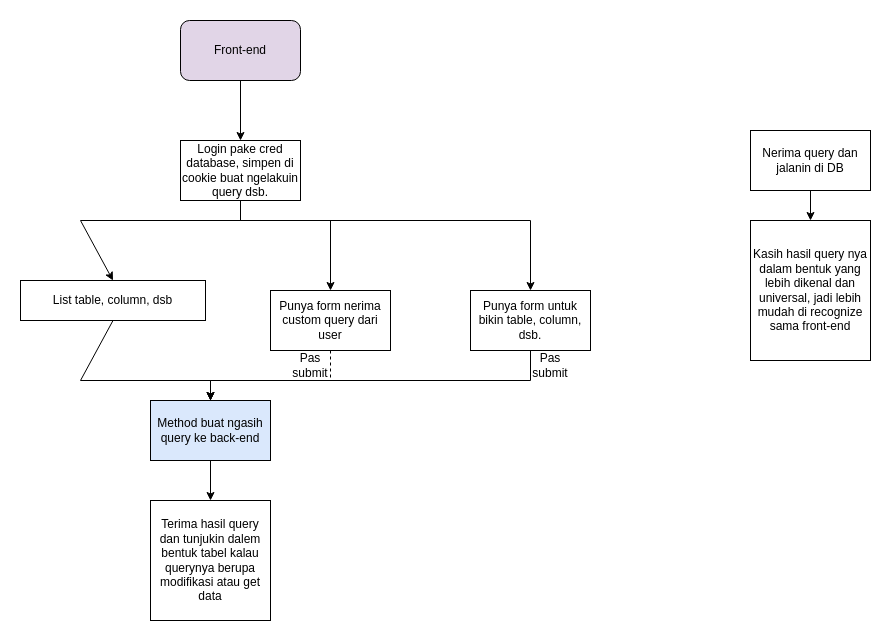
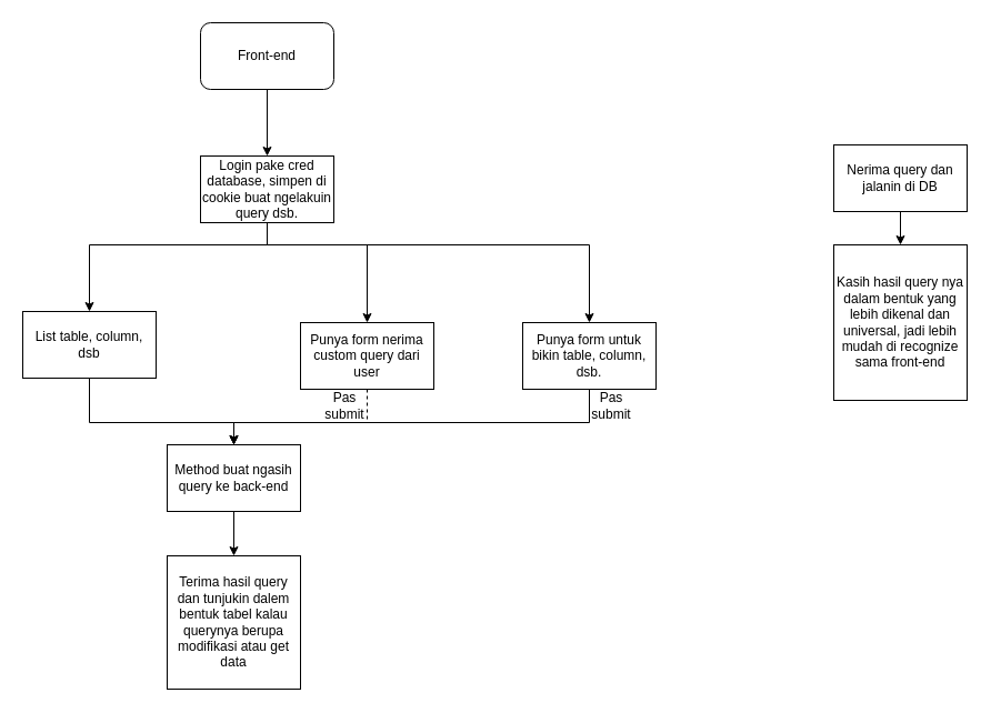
- <mxCell id="11" value="Front-end" style="rounded=1;whiteSpace=wrap;html=1;fillColor=#e1d5e7;" vertex="1" parent="1"><mxGeometry x="180" y="20" width="120" height="60" as="geometry" /></mxCell>
+ <mxCell id="11" value="Front-end" style="rounded=1;whiteSpace=wrap;html=1;" vertex="1" parent="1"><mxGeometry x="180" y="20" width="120" height="60" as="geometry" /></mxCell>
- <mxCell id="3" value="List table, column, dsb" style="rounded=1;whiteSpace=wrap;html=1;arcSize=0;" vertex="1" parent="1"><mxGeometry x="20" y="280" width="185" height="40" as="geometry" /></mxCell>
+ <mxCell id="3" value="List table, column, dsb" style="rounded=1;whiteSpace=wrap;html=1;arcSize=0;" vertex="1" parent="1"><mxGeometry x="20" y="280" width="120" height="60" as="geometry" /></mxCell>
- <mxCell id="7" value="Method buat ngasih query ke back-end" style="rounded=1;whiteSpace=wrap;html=1;arcSize=0;fillColor=#dae8fc;" vertex="1" parent="1"><mxGeometry x="150" y="400" width="120" height="60" as="geometry" /></mxCell>
+ <mxCell id="7" value="Method buat ngasih query ke back-end" style="rounded=1;whiteSpace=wrap;html=1;arcSize=0;" vertex="1" parent="1"><mxGeometry x="150" y="400" width="120" height="60" as="geometry" /></mxCell>
